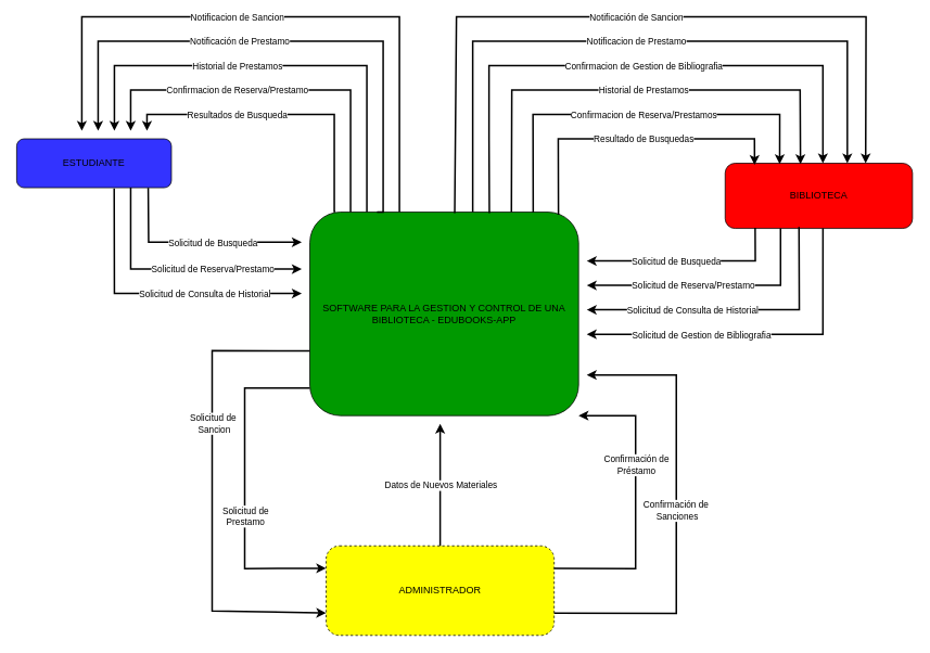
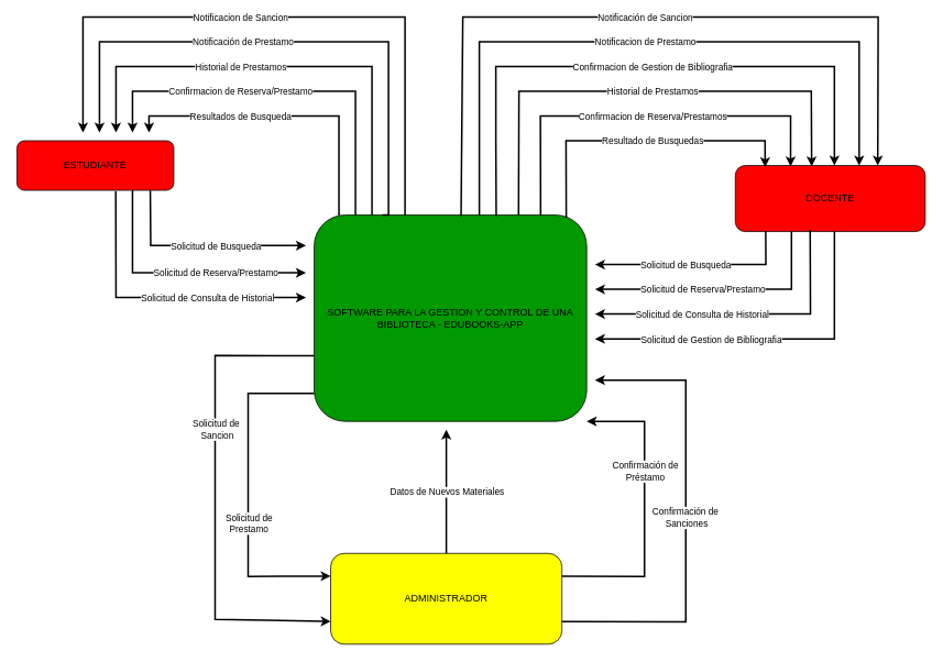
- <mxCell id="3" value="&lt;font style=&quot;vertical-align: inherit;&quot; dir=&quot;auto&quot;&gt;&lt;font style=&quot;vertical-align: inherit;&quot; dir=&quot;auto&quot;&gt;ESTUDIANTE&lt;/font&gt;&lt;/font&gt;" style="rounded=1;whiteSpace=wrap;html=1;fillColor=#3333FF;" vertex="1" parent="1"><mxGeometry x="20" y="170" width="190" height="60" as="geometry" /></mxCell>
+ <mxCell id="3" value="&lt;font style=&quot;vertical-align: inherit;&quot; dir=&quot;auto&quot;&gt;&lt;font style=&quot;vertical-align: inherit;&quot; dir=&quot;auto&quot;&gt;ESTUDIANTE&lt;/font&gt;&lt;/font&gt;" style="rounded=1;whiteSpace=wrap;html=1;fillColor=#ff0000;" vertex="1" parent="1"><mxGeometry x="20" y="170" width="190" height="60" as="geometry" /></mxCell>
- <mxCell id="4" value="&lt;font style=&quot;vertical-align: inherit;&quot; dir=&quot;auto&quot;&gt;&lt;font style=&quot;vertical-align: inherit;&quot; dir=&quot;auto&quot;&gt;BIBLIOTECA&lt;/font&gt;&lt;/font&gt;" style="rounded=1;whiteSpace=wrap;html=1;fillColor=#FF0000;" vertex="1" parent="1"><mxGeometry x="890" y="200" width="230" height="80" as="geometry" /></mxCell>
+ <mxCell id="4" value="&lt;font style=&quot;vertical-align: inherit;&quot; dir=&quot;auto&quot;&gt;&lt;font style=&quot;vertical-align: inherit;&quot; dir=&quot;auto&quot;&gt;DOCENTE&lt;/font&gt;&lt;/font&gt;" style="rounded=1;whiteSpace=wrap;html=1;fillColor=#FF0000;" vertex="1" parent="1"><mxGeometry x="890" y="200" width="230" height="80" as="geometry" /></mxCell>
- <mxCell id="5" value="&lt;font style=&quot;vertical-align: inherit;&quot; dir=&quot;auto&quot;&gt;&lt;font style=&quot;vertical-align: inherit;&quot; dir=&quot;auto&quot;&gt;ADMINISTRADOR&lt;/font&gt;&lt;/font&gt;" style="rounded=1;whiteSpace=wrap;html=1;fillColor=#FFFF00;dashed=1;" vertex="1" parent="1"><mxGeometry x="400" y="670" width="280" height="110" as="geometry" /></mxCell>
+ <mxCell id="5" value="&lt;font style=&quot;vertical-align: inherit;&quot; dir=&quot;auto&quot;&gt;&lt;font style=&quot;vertical-align: inherit;&quot; dir=&quot;auto&quot;&gt;ADMINISTRADOR&lt;/font&gt;&lt;/font&gt;" style="rounded=1;whiteSpace=wrap;html=1;fillColor=#FFFF00;" vertex="1" parent="1"><mxGeometry x="400" y="670" width="280" height="110" as="geometry" /></mxCell>
